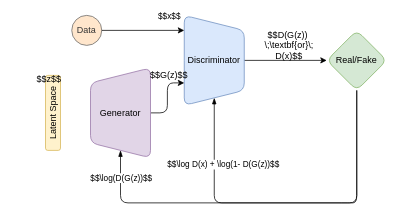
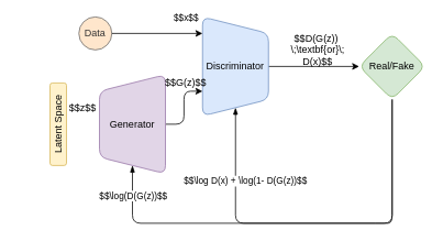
- <mxCell id="15" value="$$z$$" style="text;html=1;strokeColor=none;fillColor=none;align=center;verticalAlign=middle;whiteSpace=wrap;rounded=1;" parent="1" vertex="1"><mxGeometry x="45" y="95" width="40" height="20" as="geometry" /></mxCell>
+ <mxCell id="15" value="$$z$$" style="text;html=1;strokeColor=none;fillColor=none;align=center;verticalAlign=middle;whiteSpace=wrap;rounded=1;" parent="1" vertex="1"><mxGeometry x="80" y="120" width="40" height="20" as="geometry" /></mxCell>
